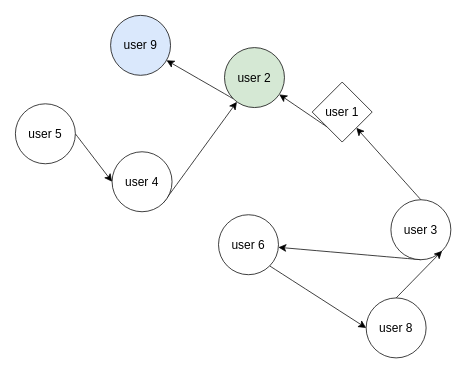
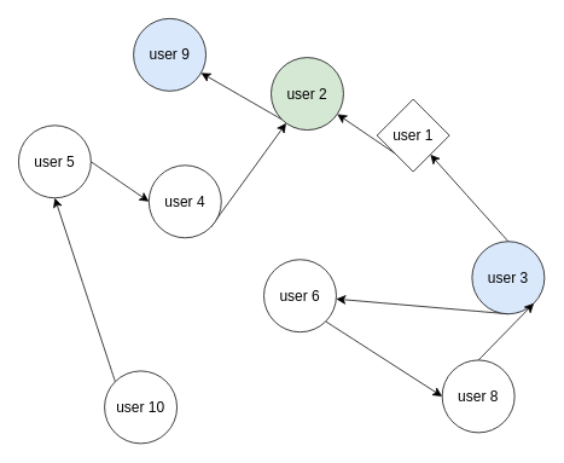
- <mxCell id="10" value="&lt;font style=&quot;font-size: 16px;&quot;&gt;user 4&lt;/font&gt;" style="ellipse;whiteSpace=wrap;html=1;aspect=fixed;" vertex="1" parent="1"><mxGeometry x="149" y="202" width="80" height="80" as="geometry" /></mxCell>
+ <mxCell id="10" value="&lt;font style=&quot;font-size: 16px;&quot;&gt;user 4&lt;/font&gt;" style="ellipse;whiteSpace=wrap;html=1;aspect=fixed;" vertex="1" parent="1"><mxGeometry x="164" y="182" width="80" height="80" as="geometry" /></mxCell>
- <mxCell id="8" value="&lt;font style=&quot;font-size: 16px;&quot;&gt;user 3&lt;/font&gt;" style="ellipse;whiteSpace=wrap;html=1;aspect=fixed;" vertex="1" parent="1"><mxGeometry x="521" y="266" width="80" height="80" as="geometry" /></mxCell>
+ <mxCell id="8" value="&lt;font style=&quot;font-size: 16px;&quot;&gt;user 3&lt;/font&gt;" style="ellipse;whiteSpace=wrap;html=1;aspect=fixed;fillColor=#dae8fc;" vertex="1" parent="1"><mxGeometry x="521" y="266" width="80" height="80" as="geometry" /></mxCell>
+ <mxCell id="18" style="edgeStyle=none;curved=1;rounded=0;orthogonalLoop=1;jettySize=auto;html=1;exitX=0;exitY=0;exitDx=0;exitDy=0;entryX=0.5;entryY=1;entryDx=0;entryDy=0;fontSize=12;startSize=8;endSize=8;" edge="1" parent="1" source="19" target="12"><mxGeometry relative="1" as="geometry" /></mxCell>
+ <mxCell id="19" value="&lt;font style=&quot;font-size: 16px;&quot;&gt;user 10&lt;/font&gt;" style="ellipse;whiteSpace=wrap;html=1;aspect=fixed;" vertex="1" parent="1"><mxGeometry x="115" y="409" width="80" height="80" as="geometry" /></mxCell>
